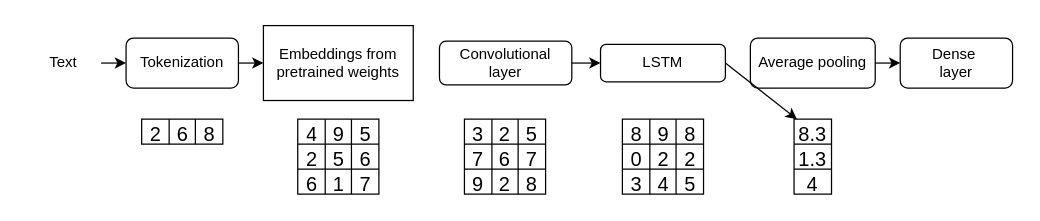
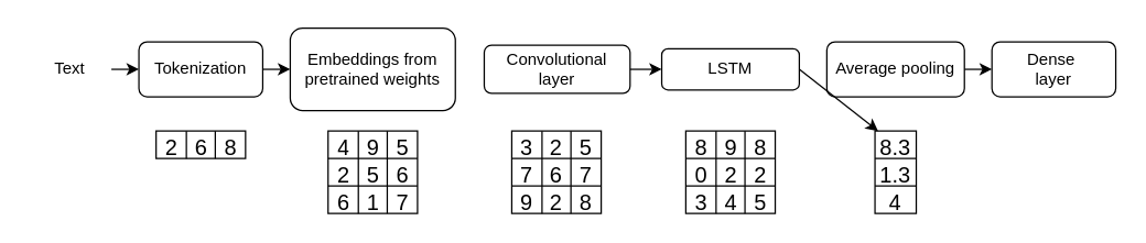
- <mxCell id="4" value="Embeddings from pretrained weights" style="whiteSpace=wrap;html=1;rounded=0;" vertex="1" parent="1"><mxGeometry x="210" y="20" width="120" height="60" as="geometry" /></mxCell>
+ <mxCell id="4" value="Embeddings from pretrained weights" style="rounded=1;whiteSpace=wrap;html=1;" vertex="1" parent="1"><mxGeometry x="210" y="20" width="120" height="60" as="geometry" /></mxCell>
